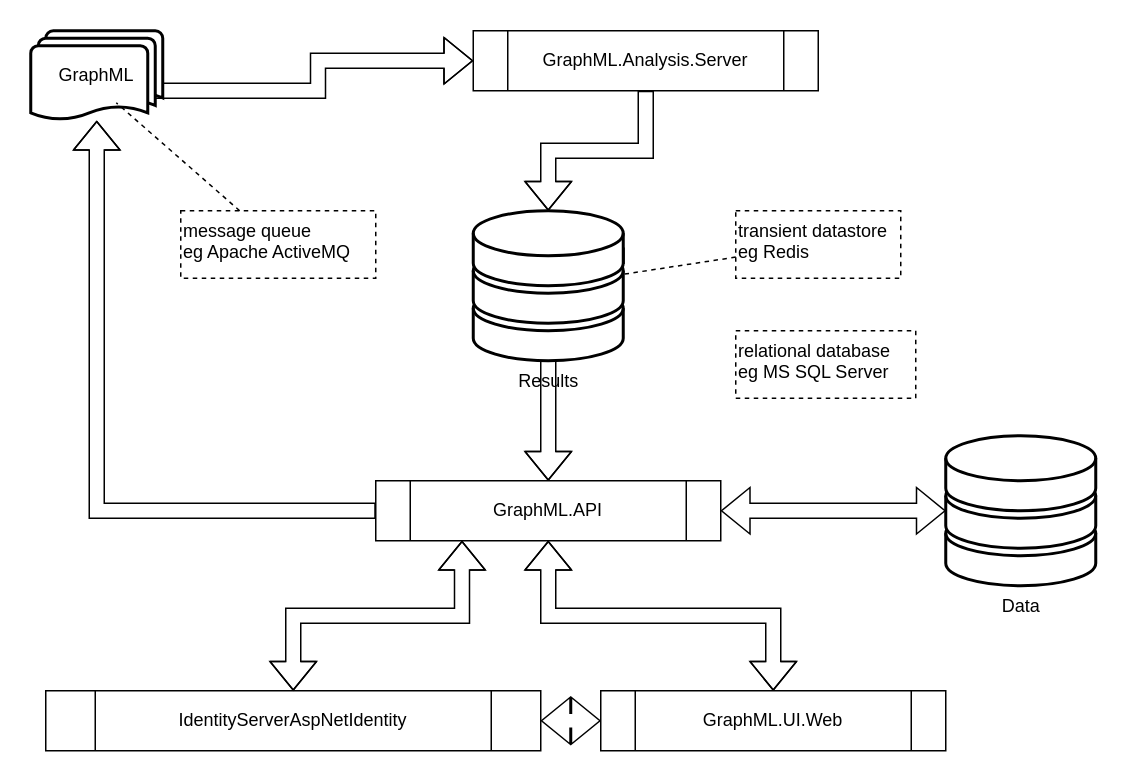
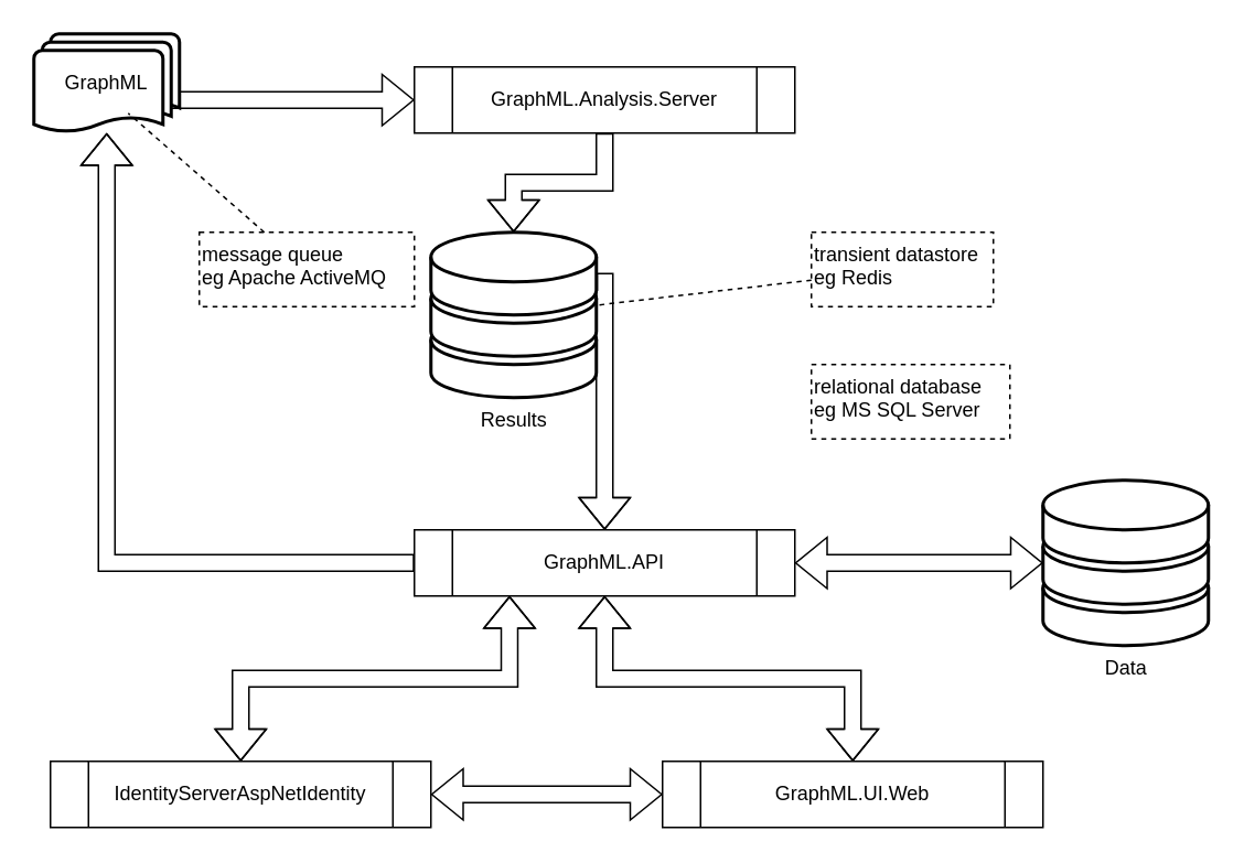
- <mxCell id="3" value="GraphML.Analysis.Server" style="shape=process;whiteSpace=wrap;html=1;backgroundOutline=1;" parent="1" vertex="1"><mxGeometry x="315" y="20" width="230" height="40" as="geometry" /></mxCell>
+ <mxCell id="3" value="GraphML.Analysis.Server" style="shape=process;whiteSpace=wrap;html=1;backgroundOutline=1;" parent="1" vertex="1"><mxGeometry x="250" y="40" width="230" height="40" as="geometry" /></mxCell>
- <mxCell id="6" value="Results" style="fontColor=#000000;verticalAlign=top;verticalLabelPosition=bottom;labelPosition=center;align=center;html=1;outlineConnect=0;fillColor=#ffffff;strokeColor=#000000;gradientColor=none;gradientDirection=north;strokeWidth=2;shape=mxgraph.networks.storage;" parent="1" vertex="1"><mxGeometry x="315" y="140" width="100" height="100" as="geometry" /></mxCell>
+ <mxCell id="6" value="Results" style="fontColor=#000000;verticalAlign=top;verticalLabelPosition=bottom;labelPosition=center;align=center;html=1;outlineConnect=0;fillColor=#ffffff;strokeColor=#000000;gradientColor=none;gradientDirection=north;strokeWidth=2;shape=mxgraph.networks.storage;" parent="1" vertex="1"><mxGeometry x="260" y="140" width="100" height="100" as="geometry" /></mxCell>
- <mxCell id="19" value="IdentityServerAspNetIdentity" style="shape=process;whiteSpace=wrap;html=1;backgroundOutline=1;" vertex="1" parent="1"><mxGeometry x="30" y="460" width="330" height="40" as="geometry" /></mxCell>
+ <mxCell id="19" value="IdentityServerAspNetIdentity" style="shape=process;whiteSpace=wrap;html=1;backgroundOutline=1;" vertex="1" parent="1"><mxGeometry x="30" y="460" width="230" height="40" as="geometry" /></mxCell>
